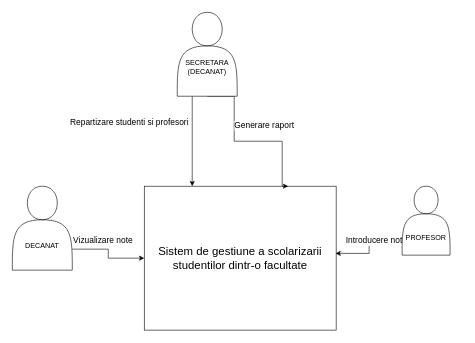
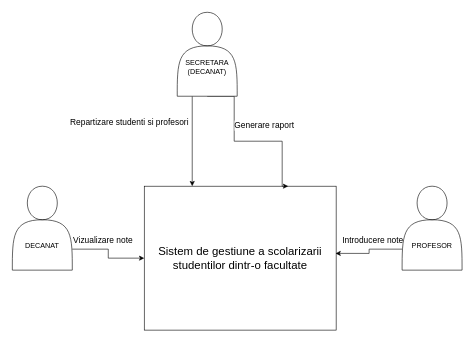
- <mxCell id="13" value="&lt;br&gt;&lt;br&gt;&lt;br&gt;&lt;br&gt;PROFESOR" style="shape=actor;whiteSpace=wrap;html=1;" vertex="1" parent="1"><mxGeometry x="670" y="310" width="80" height="115" as="geometry" /></mxCell>
+ <mxCell id="13" value="&lt;br&gt;&lt;br&gt;&lt;br&gt;&lt;br&gt;PROFESOR" style="shape=actor;whiteSpace=wrap;html=1;" vertex="1" parent="1"><mxGeometry x="670" y="310" width="100" height="140" as="geometry" /></mxCell>
